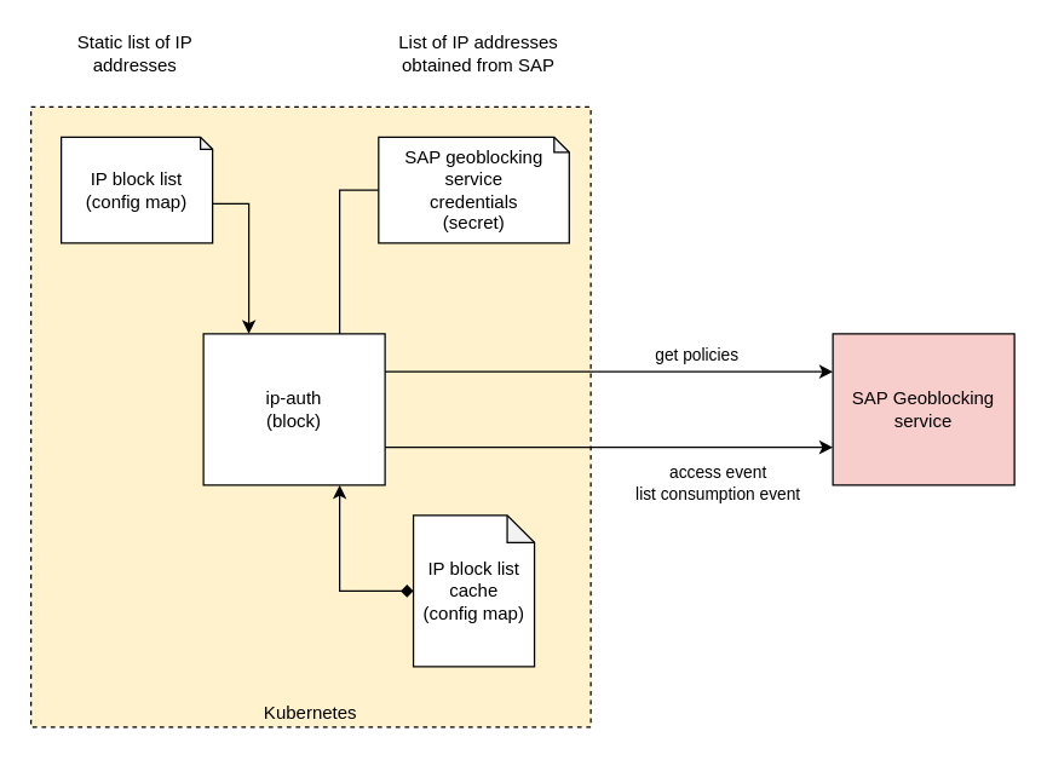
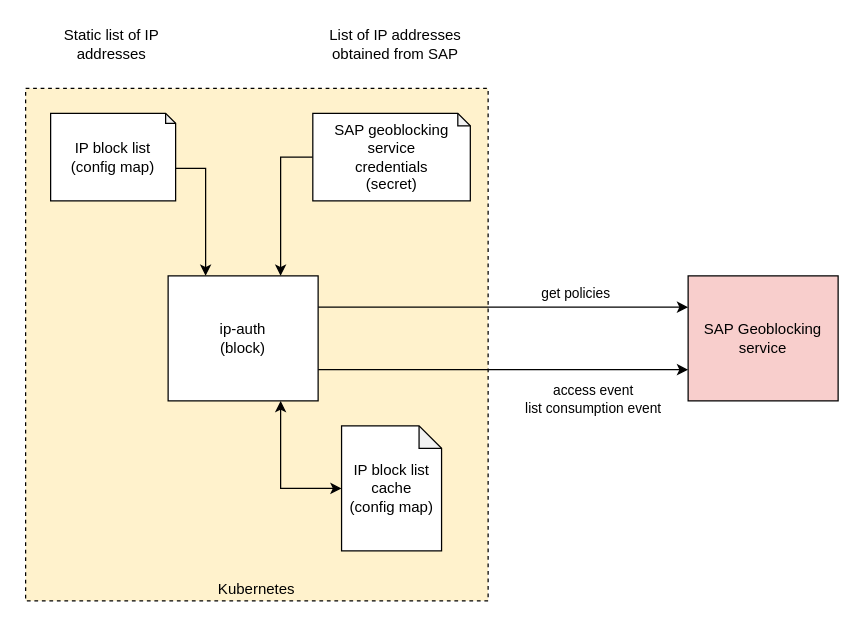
- <mxCell id="11" style="edgeStyle=orthogonalEdgeStyle;rounded=0;orthogonalLoop=1;jettySize=auto;html=1;exitX=0;exitY=0.5;exitDx=0;exitDy=0;exitPerimeter=0;entryX=0.75;entryY=0;entryDx=0;entryDy=0;endArrow=none;" edge="1" parent="1" source="12" target="7"><mxGeometry relative="1" as="geometry" /></mxCell>
+ <mxCell id="11" style="edgeStyle=orthogonalEdgeStyle;rounded=0;orthogonalLoop=1;jettySize=auto;html=1;exitX=0;exitY=0.5;exitDx=0;exitDy=0;exitPerimeter=0;entryX=0.75;entryY=0;entryDx=0;entryDy=0;" edge="1" parent="1" source="12" target="7"><mxGeometry relative="1" as="geometry" /></mxCell>
- <mxCell id="14" style="edgeStyle=orthogonalEdgeStyle;rounded=0;orthogonalLoop=1;jettySize=auto;html=1;exitX=0.75;exitY=1;exitDx=0;exitDy=0;entryX=0;entryY=0.5;entryDx=0;entryDy=0;entryPerimeter=0;startArrow=classic;startFill=1;endArrow=diamond;" edge="1" parent="1" source="7" target="13"><mxGeometry relative="1" as="geometry" /></mxCell>
+ <mxCell id="14" style="edgeStyle=orthogonalEdgeStyle;rounded=0;orthogonalLoop=1;jettySize=auto;html=1;exitX=0.75;exitY=1;exitDx=0;exitDy=0;entryX=0;entryY=0.5;entryDx=0;entryDy=0;entryPerimeter=0;startArrow=classic;startFill=1;" edge="1" parent="1" source="7" target="13"><mxGeometry relative="1" as="geometry" /></mxCell>
